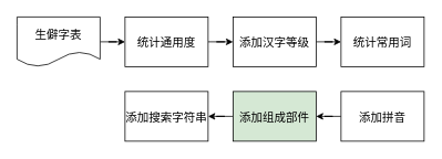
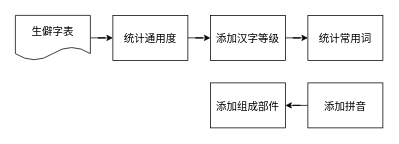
- <mxCell id="11" value="添加搜索字符串" style="rounded=0;fontSize=14;fontFamily=SimSun;" parent="1" vertex="1"><mxGeometry x="150" y="110" width="100" height="60" as="geometry" /></mxCell>
- <mxCell id="9" value="" style="edgeStyle=orthogonalEdgeStyle;rounded=0;orthogonalLoop=1;jettySize=auto;fontSize=14;fontFamily=SimSun;" parent="1" source="10" target="11" edge="1"><mxGeometry relative="1" as="geometry" /></mxCell>
- <mxCell id="10" value="添加组成部件" style="rounded=0;fontSize=14;fontFamily=SimSun;fillColor=#d5e8d4;" parent="1" vertex="1"><mxGeometry x="280" y="110" width="100" height="60" as="geometry" /></mxCell>
+ <mxCell id="10" value="添加组成部件" style="rounded=0;fontSize=14;fontFamily=SimSun;" parent="1" vertex="1"><mxGeometry x="280" y="110" width="100" height="60" as="geometry" /></mxCell>
